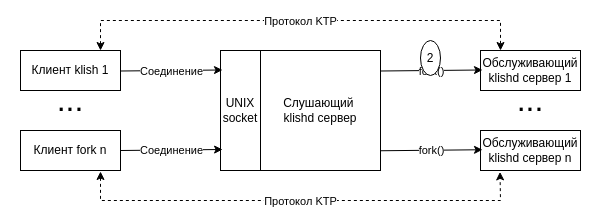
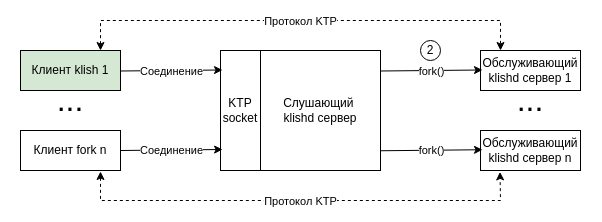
- <mxCell id="23" value="2" style="ellipse;whiteSpace=wrap;html=1;align=center;newEdgeStyle={&quot;edgeStyle&quot;:&quot;entityRelationEdgeStyle&quot;,&quot;startArrow&quot;:&quot;none&quot;,&quot;endArrow&quot;:&quot;none&quot;,&quot;segment&quot;:10,&quot;curved&quot;:1,&quot;sourcePerimeterSpacing&quot;:0,&quot;targetPerimeterSpacing&quot;:0};treeFolding=1;treeMoving=1;" vertex="1" parent="1"><mxGeometry x="420" y="40" width="20" height="35" as="geometry" /></mxCell>
+ <mxCell id="23" value="2" style="ellipse;whiteSpace=wrap;html=1;align=center;newEdgeStyle={&quot;edgeStyle&quot;:&quot;entityRelationEdgeStyle&quot;,&quot;startArrow&quot;:&quot;none&quot;,&quot;endArrow&quot;:&quot;none&quot;,&quot;segment&quot;:10,&quot;curved&quot;:1,&quot;sourcePerimeterSpacing&quot;:0,&quot;targetPerimeterSpacing&quot;:0};treeFolding=1;treeMoving=1;" vertex="1" parent="1"><mxGeometry x="420" y="40" width="20" height="20" as="geometry" /></mxCell>
- <mxCell id="2" value="Клиент klish 1" style="whiteSpace=wrap;html=1;align=center;" vertex="1" parent="1"><mxGeometry x="20" y="50" width="100" height="40" as="geometry" /></mxCell>
+ <mxCell id="2" value="Клиент klish 1" style="whiteSpace=wrap;html=1;align=center;fillColor=#d5e8d4;" vertex="1" parent="1"><mxGeometry x="20" y="50" width="100" height="40" as="geometry" /></mxCell>
- <mxCell id="17" value="UNIX socket" style="text;html=1;align=center;verticalAlign=middle;whiteSpace=wrap;rounded=0;" vertex="1" parent="1"><mxGeometry x="210" y="95" width="60" height="30" as="geometry" /></mxCell>
+ <mxCell id="17" value="KTP socket" style="text;html=1;align=center;verticalAlign=middle;whiteSpace=wrap;rounded=0;" vertex="1" parent="1"><mxGeometry x="210" y="95" width="60" height="30" as="geometry" /></mxCell>
